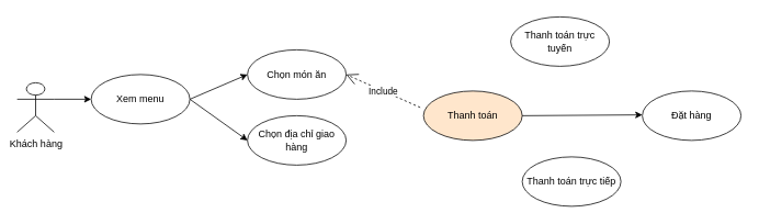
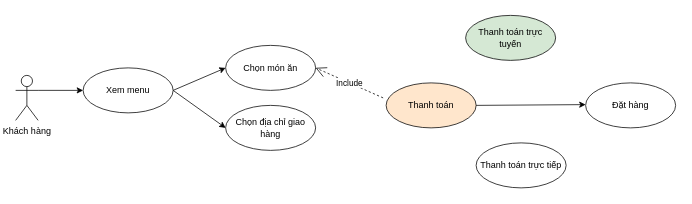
- <mxCell id="9" value="Thanh toán trực tuyến" style="ellipse;whiteSpace=wrap;html=1;" parent="1" vertex="1"><mxGeometry x="620" y="20" width="120" height="60" as="geometry" /></mxCell>
+ <mxCell id="9" value="Thanh toán trực tuyến" style="ellipse;whiteSpace=wrap;html=1;fillColor=#d5e8d4;" parent="1" vertex="1"><mxGeometry x="620" y="20" width="120" height="60" as="geometry" /></mxCell>
- <mxCell id="2" value="Khách hàng" style="shape=umlActor;verticalLabelPosition=bottom;verticalAlign=top;html=1;outlineConnect=0;" parent="1" vertex="1"><mxGeometry x="20" y="100" width="45" height="60" as="geometry" /></mxCell>
+ <mxCell id="2" value="Khách hàng" style="shape=umlActor;verticalLabelPosition=bottom;verticalAlign=top;html=1;outlineConnect=0;" parent="1" vertex="1"><mxGeometry x="20" y="100" width="30" height="60" as="geometry" /></mxCell>
